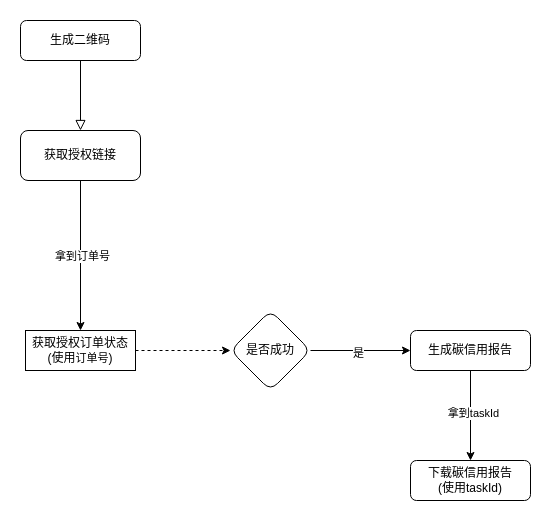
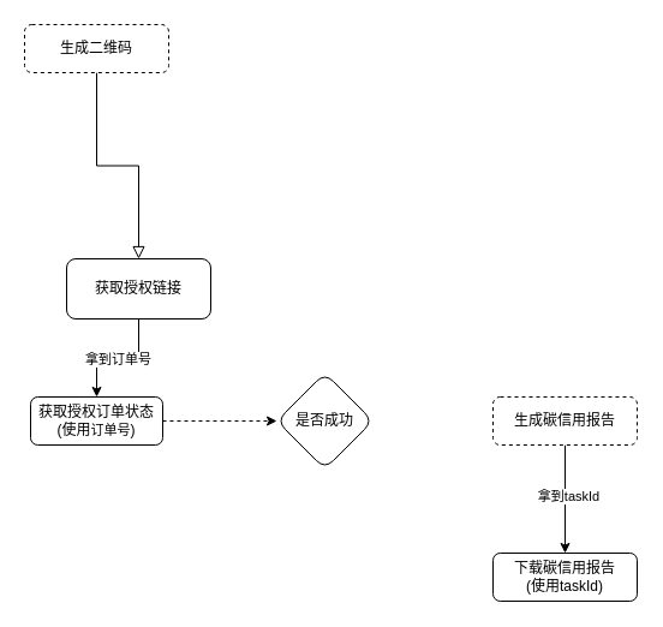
- <mxCell id="3" value="生成二维码" style="rounded=1;whiteSpace=wrap;html=1;fontSize=12;glass=0;strokeWidth=1;shadow=0;" parent="1" vertex="1"><mxGeometry x="20" y="20" width="120" height="40" as="geometry" /></mxCell>
+ <mxCell id="3" value="生成二维码" style="rounded=1;whiteSpace=wrap;html=1;fontSize=12;glass=0;strokeWidth=1;shadow=0;dashed=1;" parent="1" vertex="1"><mxGeometry x="20" y="20" width="120" height="40" as="geometry" /></mxCell>
- <mxCell id="6" value="获取授权链接" style="rounded=1;whiteSpace=wrap;html=1;fontSize=12;glass=0;strokeWidth=1;shadow=0;" parent="1" vertex="1"><mxGeometry x="20" y="130" width="120" height="50" as="geometry" /></mxCell>
+ <mxCell id="6" value="获取授权链接" style="rounded=1;whiteSpace=wrap;html=1;fontSize=12;glass=0;strokeWidth=1;shadow=0;" parent="1" vertex="1"><mxGeometry x="55" y="215" width="120" height="50" as="geometry" /></mxCell>
- <mxCell id="8" value="获取授权订单状态&lt;div&gt;(使用&lt;span style=&quot;font-size: 11px; text-wrap-mode: nowrap; background-color: rgb(255, 255, 255);&quot;&gt;订单号&lt;/span&gt;)&lt;/div&gt;" style="whiteSpace=wrap;html=1;fontSize=12;glass=0;strokeWidth=1;shadow=0;rounded=0;" vertex="1" parent="1"><mxGeometry x="25" y="330" width="110" height="40" as="geometry" /></mxCell>
+ <mxCell id="8" value="获取授权订单状态&lt;div&gt;(使用&lt;span style=&quot;font-size: 11px; text-wrap-mode: nowrap; background-color: rgb(255, 255, 255);&quot;&gt;订单号&lt;/span&gt;)&lt;/div&gt;" style="rounded=1;whiteSpace=wrap;html=1;fontSize=12;glass=0;strokeWidth=1;shadow=0;" vertex="1" parent="1"><mxGeometry x="25" y="330" width="110" height="40" as="geometry" /></mxCell>
- <mxCell id="12" value="" style="edgeStyle=orthogonalEdgeStyle;rounded=0;orthogonalLoop=1;jettySize=auto;html=1;" edge="1" parent="1" source="14" target="11"><mxGeometry relative="1" as="geometry" /></mxCell>
- <mxCell id="13" value="是" style="edgeLabel;html=1;align=center;verticalAlign=middle;resizable=0;points=[];" vertex="1" connectable="0" parent="12"><mxGeometry x="-0.06" y="-2" relative="1" as="geometry"><mxPoint as="offset" /></mxGeometry></mxCell>
- <mxCell id="11" value="生成碳信用报告" style="rounded=1;whiteSpace=wrap;html=1;fontSize=12;glass=0;strokeWidth=1;shadow=0;" vertex="1" parent="1"><mxGeometry x="410" y="330" width="120" height="40" as="geometry" /></mxCell>
+ <mxCell id="11" value="生成碳信用报告" style="rounded=1;whiteSpace=wrap;html=1;fontSize=12;glass=0;strokeWidth=1;shadow=0;dashed=1;" vertex="1" parent="1"><mxGeometry x="410" y="330" width="120" height="40" as="geometry" /></mxCell>
